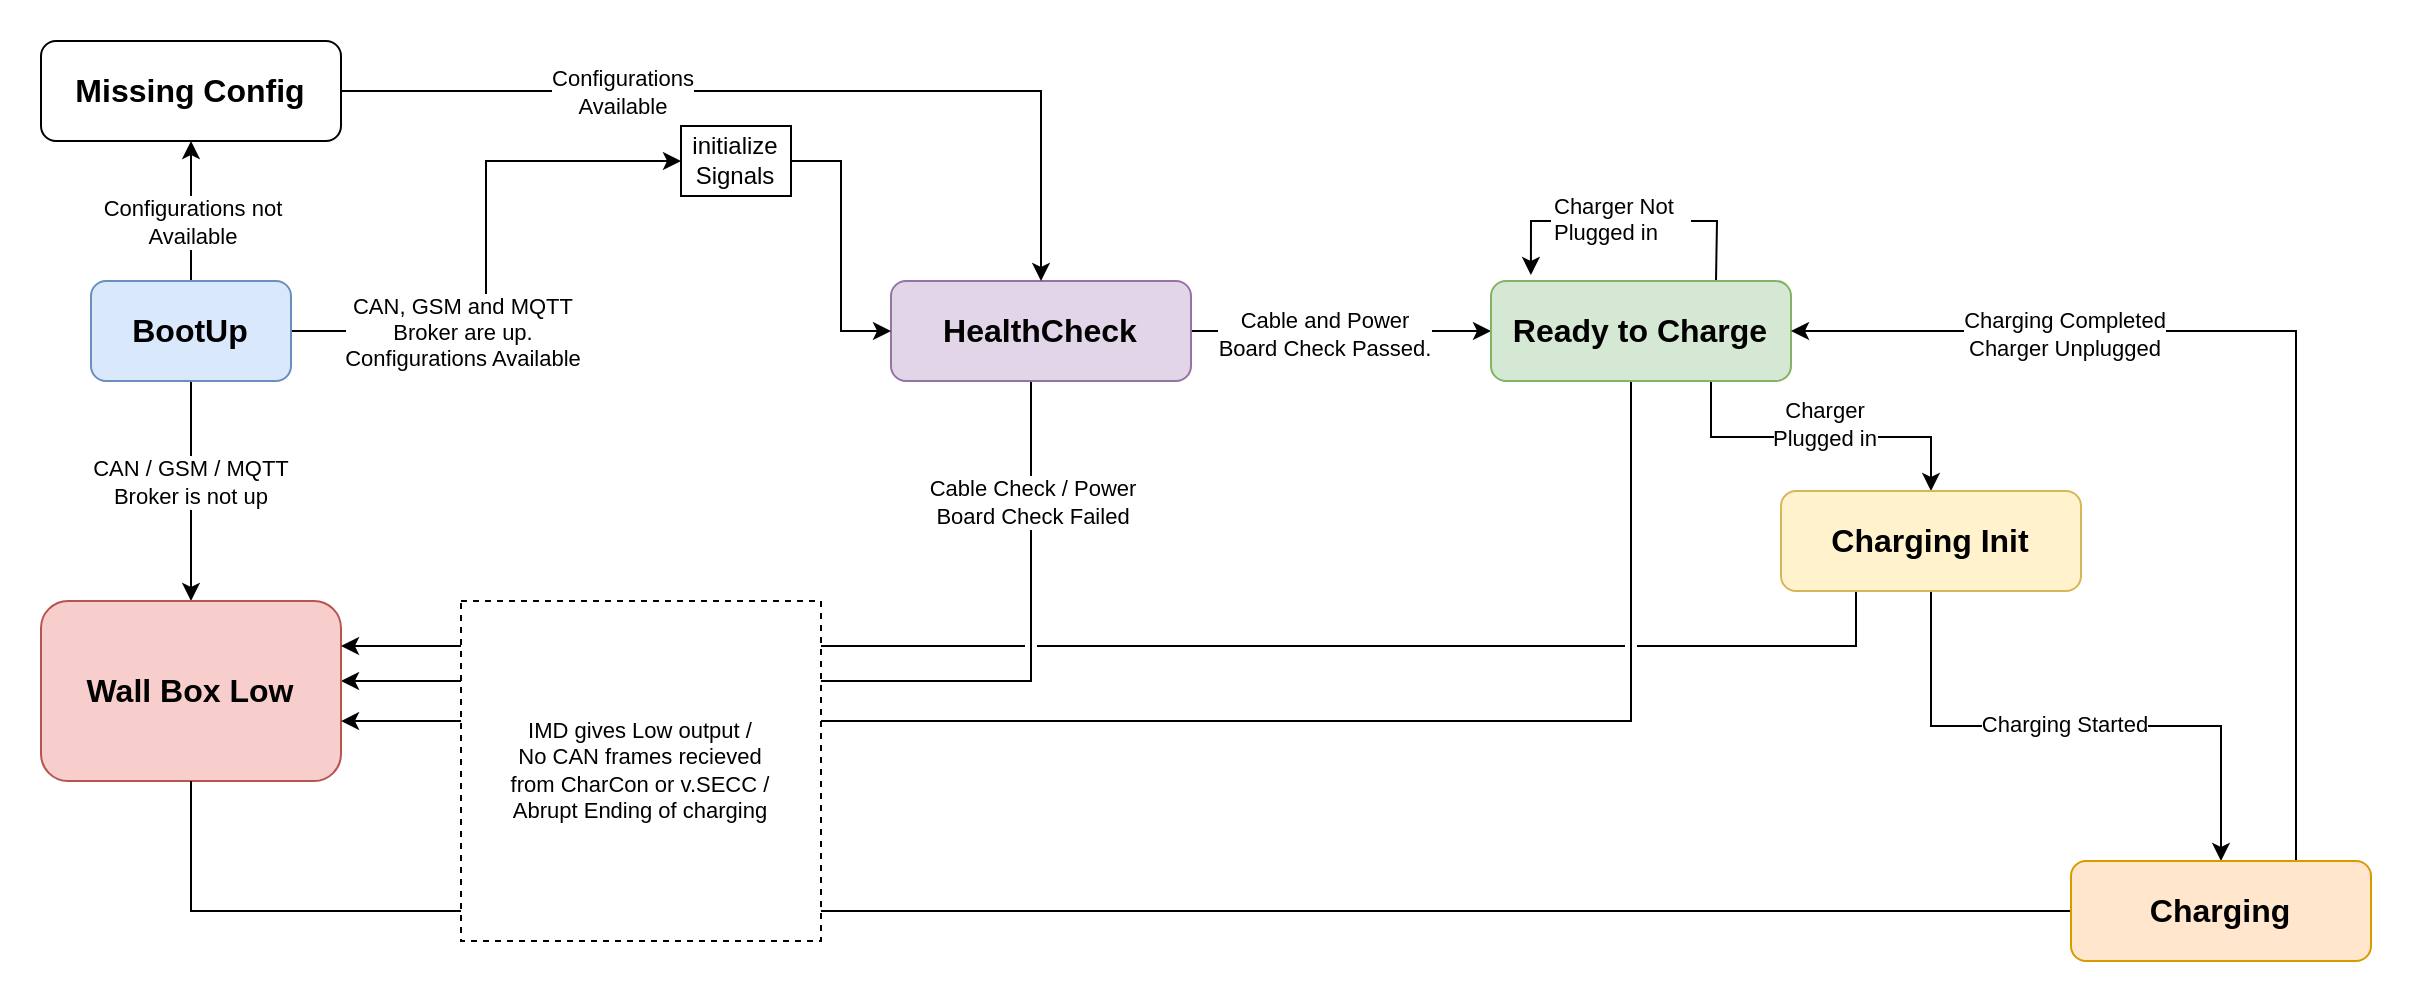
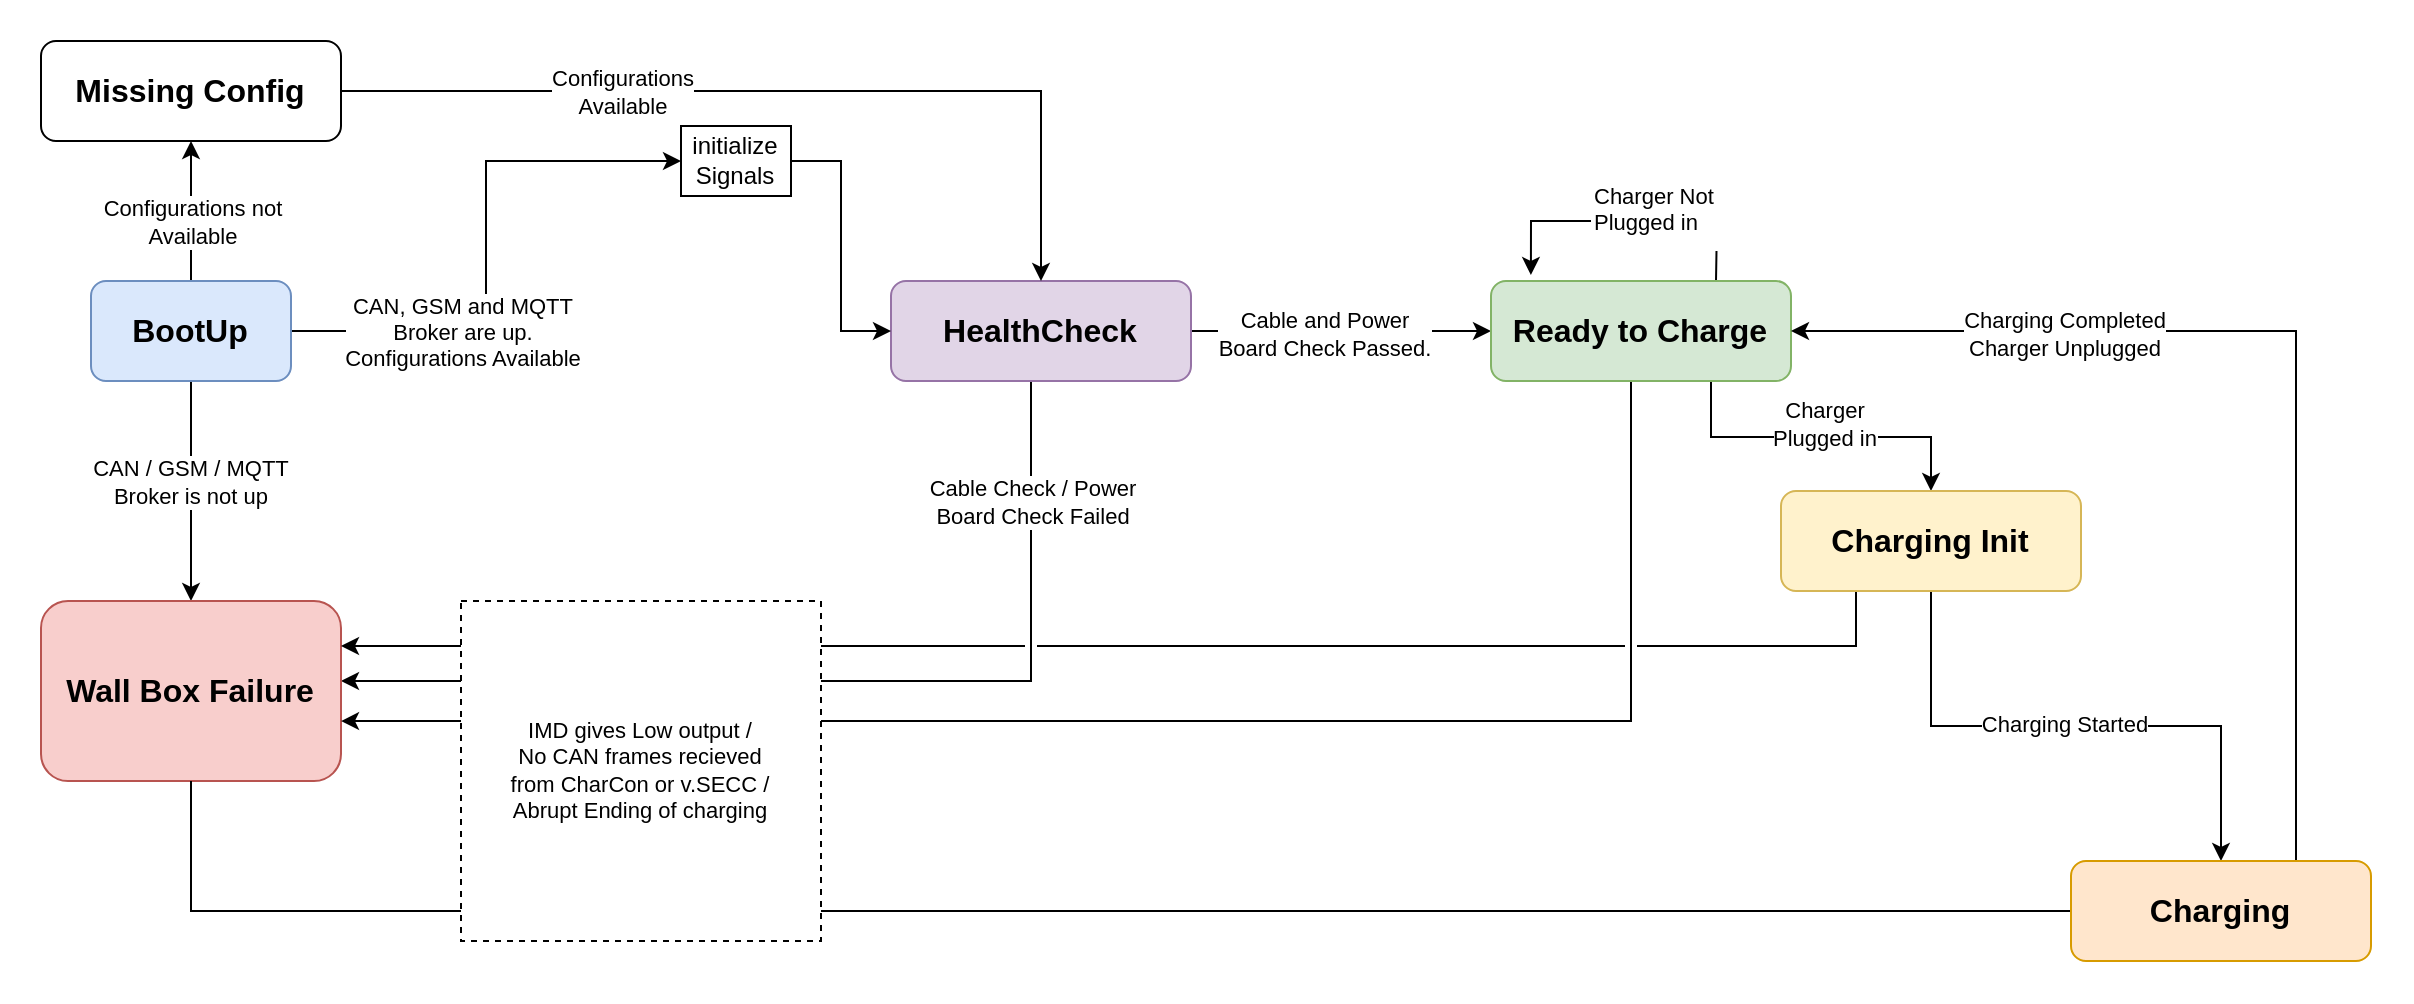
- <mxCell id="32" value="&lt;span style=&quot;color: rgb(0, 0, 0); font-family: Helvetica; font-size: 11px; font-style: normal; font-variant-ligatures: normal; font-variant-caps: normal; font-weight: 400; letter-spacing: normal; orphans: 2; text-align: center; text-indent: 0px; text-transform: none; widows: 2; word-spacing: 0px; -webkit-text-stroke-width: 0px; background-color: rgb(255, 255, 255); text-decoration-thickness: initial; text-decoration-style: initial; text-decoration-color: initial; float: none; display: inline !important;&quot;&gt;Charger Not&lt;/span&gt;&lt;br style=&quot;border-color: var(--border-color); color: rgb(0, 0, 0); font-family: Helvetica; font-size: 11px; font-style: normal; font-variant-ligatures: normal; font-variant-caps: normal; font-weight: 400; letter-spacing: normal; orphans: 2; text-align: center; text-indent: 0px; text-transform: none; widows: 2; word-spacing: 0px; -webkit-text-stroke-width: 0px; text-decoration-thickness: initial; text-decoration-style: initial; text-decoration-color: initial;&quot;&gt;&lt;span style=&quot;color: rgb(0, 0, 0); font-family: Helvetica; font-size: 11px; font-style: normal; font-variant-ligatures: normal; font-variant-caps: normal; font-weight: 400; letter-spacing: normal; orphans: 2; text-align: center; text-indent: 0px; text-transform: none; widows: 2; word-spacing: 0px; -webkit-text-stroke-width: 0px; background-color: rgb(255, 255, 255); text-decoration-thickness: initial; text-decoration-style: initial; text-decoration-color: initial; float: none; display: inline !important;&quot;&gt;Plugged in&lt;/span&gt;" style="text;whiteSpace=wrap;html=1;fontSize=9;fontColor=#000000;fillColor=default;" parent="1" vertex="1"><mxGeometry x="775" y="90" width="70" height="40" as="geometry" /></mxCell>
+ <mxCell id="32" value="&lt;span style=&quot;color: rgb(0, 0, 0); font-family: Helvetica; font-size: 11px; font-style: normal; font-variant-ligatures: normal; font-variant-caps: normal; font-weight: 400; letter-spacing: normal; orphans: 2; text-align: center; text-indent: 0px; text-transform: none; widows: 2; word-spacing: 0px; -webkit-text-stroke-width: 0px; background-color: rgb(255, 255, 255); text-decoration-thickness: initial; text-decoration-style: initial; text-decoration-color: initial; float: none; display: inline !important;&quot;&gt;Charger Not&lt;/span&gt;&lt;br style=&quot;border-color: var(--border-color); color: rgb(0, 0, 0); font-family: Helvetica; font-size: 11px; font-style: normal; font-variant-ligatures: normal; font-variant-caps: normal; font-weight: 400; letter-spacing: normal; orphans: 2; text-align: center; text-indent: 0px; text-transform: none; widows: 2; word-spacing: 0px; -webkit-text-stroke-width: 0px; text-decoration-thickness: initial; text-decoration-style: initial; text-decoration-color: initial;&quot;&gt;&lt;span style=&quot;color: rgb(0, 0, 0); font-family: Helvetica; font-size: 11px; font-style: normal; font-variant-ligatures: normal; font-variant-caps: normal; font-weight: 400; letter-spacing: normal; orphans: 2; text-align: center; text-indent: 0px; text-transform: none; widows: 2; word-spacing: 0px; -webkit-text-stroke-width: 0px; background-color: rgb(255, 255, 255); text-decoration-thickness: initial; text-decoration-style: initial; text-decoration-color: initial; float: none; display: inline !important;&quot;&gt;Plugged in&lt;/span&gt;" style="text;whiteSpace=wrap;html=1;fontSize=9;fontColor=#000000;fillColor=default;" parent="1" vertex="1"><mxGeometry x="795" y="85" width="70" height="40" as="geometry" /></mxCell>
- <mxCell id="10" value="&lt;span style=&quot;font-size: 16px;&quot;&gt;&lt;b&gt;Wall Box Low&lt;/b&gt;&lt;/span&gt;" style="rounded=1;whiteSpace=wrap;html=1;fillColor=#f8cecc;strokeColor=#b85450;" parent="1" vertex="1"><mxGeometry x="20" y="300" width="150" height="90" as="geometry" /></mxCell>
+ <mxCell id="10" value="&lt;span style=&quot;font-size: 16px;&quot;&gt;&lt;b&gt;Wall Box Failure&lt;/b&gt;&lt;/span&gt;" style="rounded=1;whiteSpace=wrap;html=1;fillColor=#f8cecc;strokeColor=#b85450;" parent="1" vertex="1"><mxGeometry x="20" y="300" width="150" height="90" as="geometry" /></mxCell>
